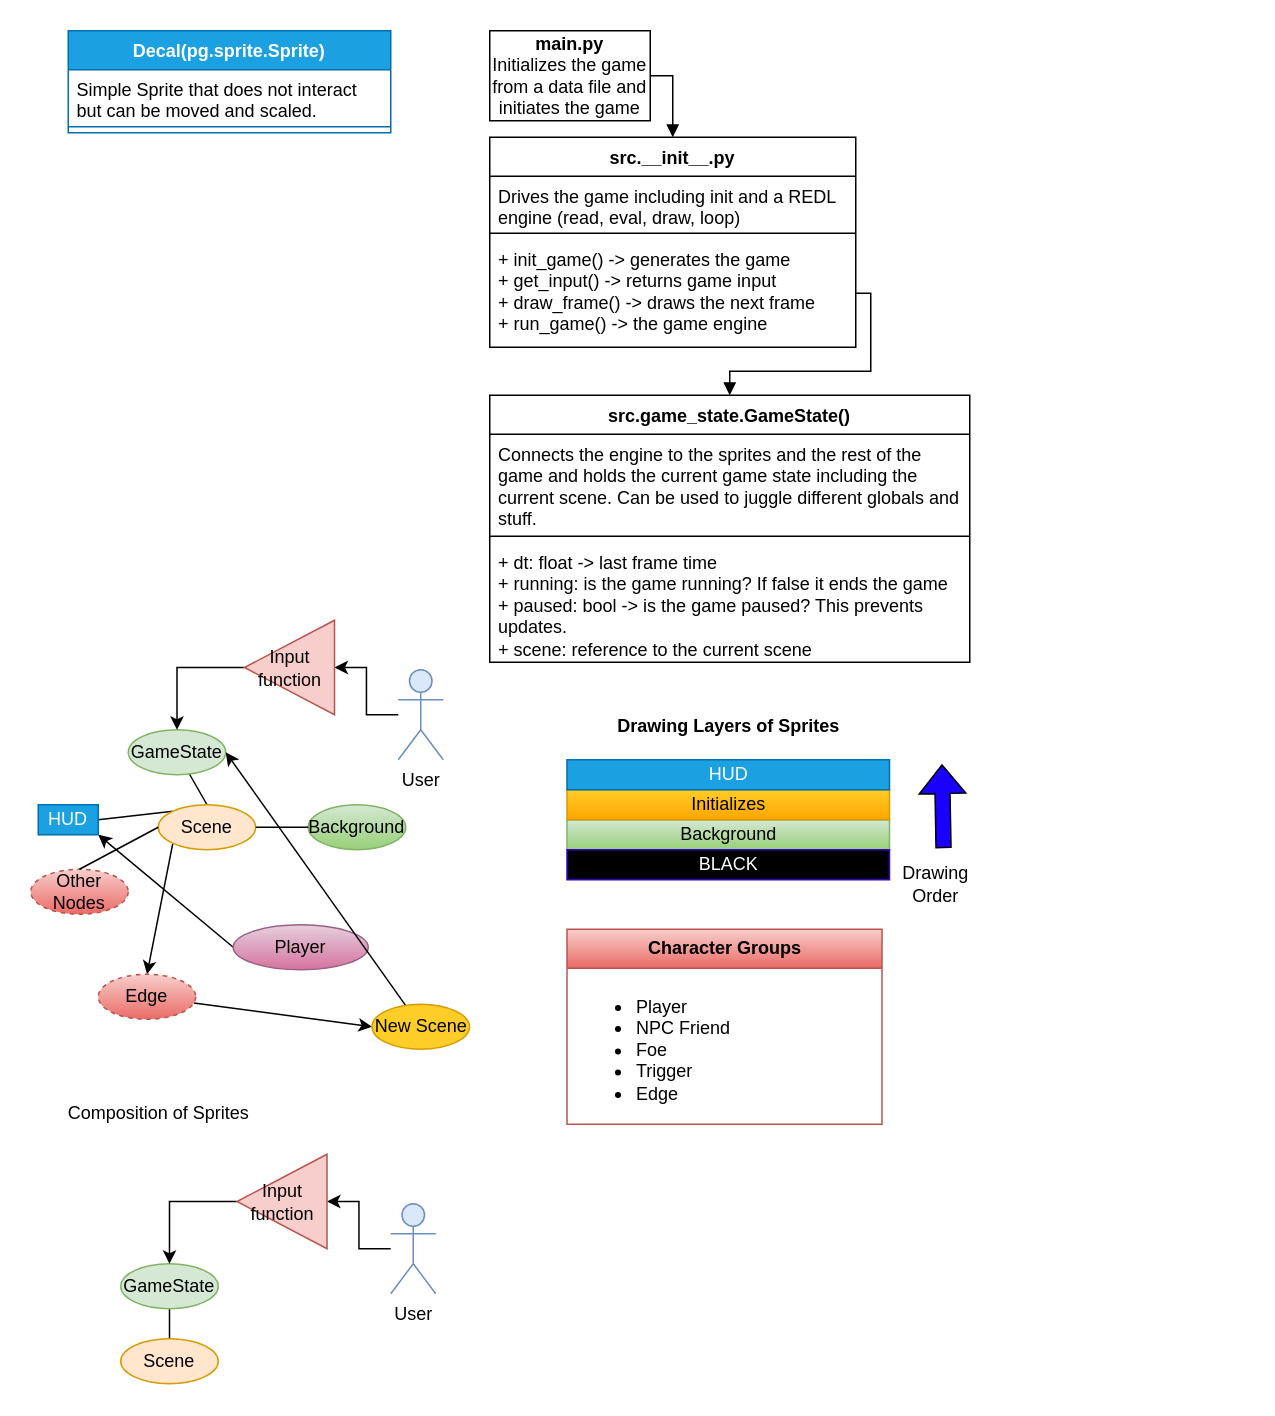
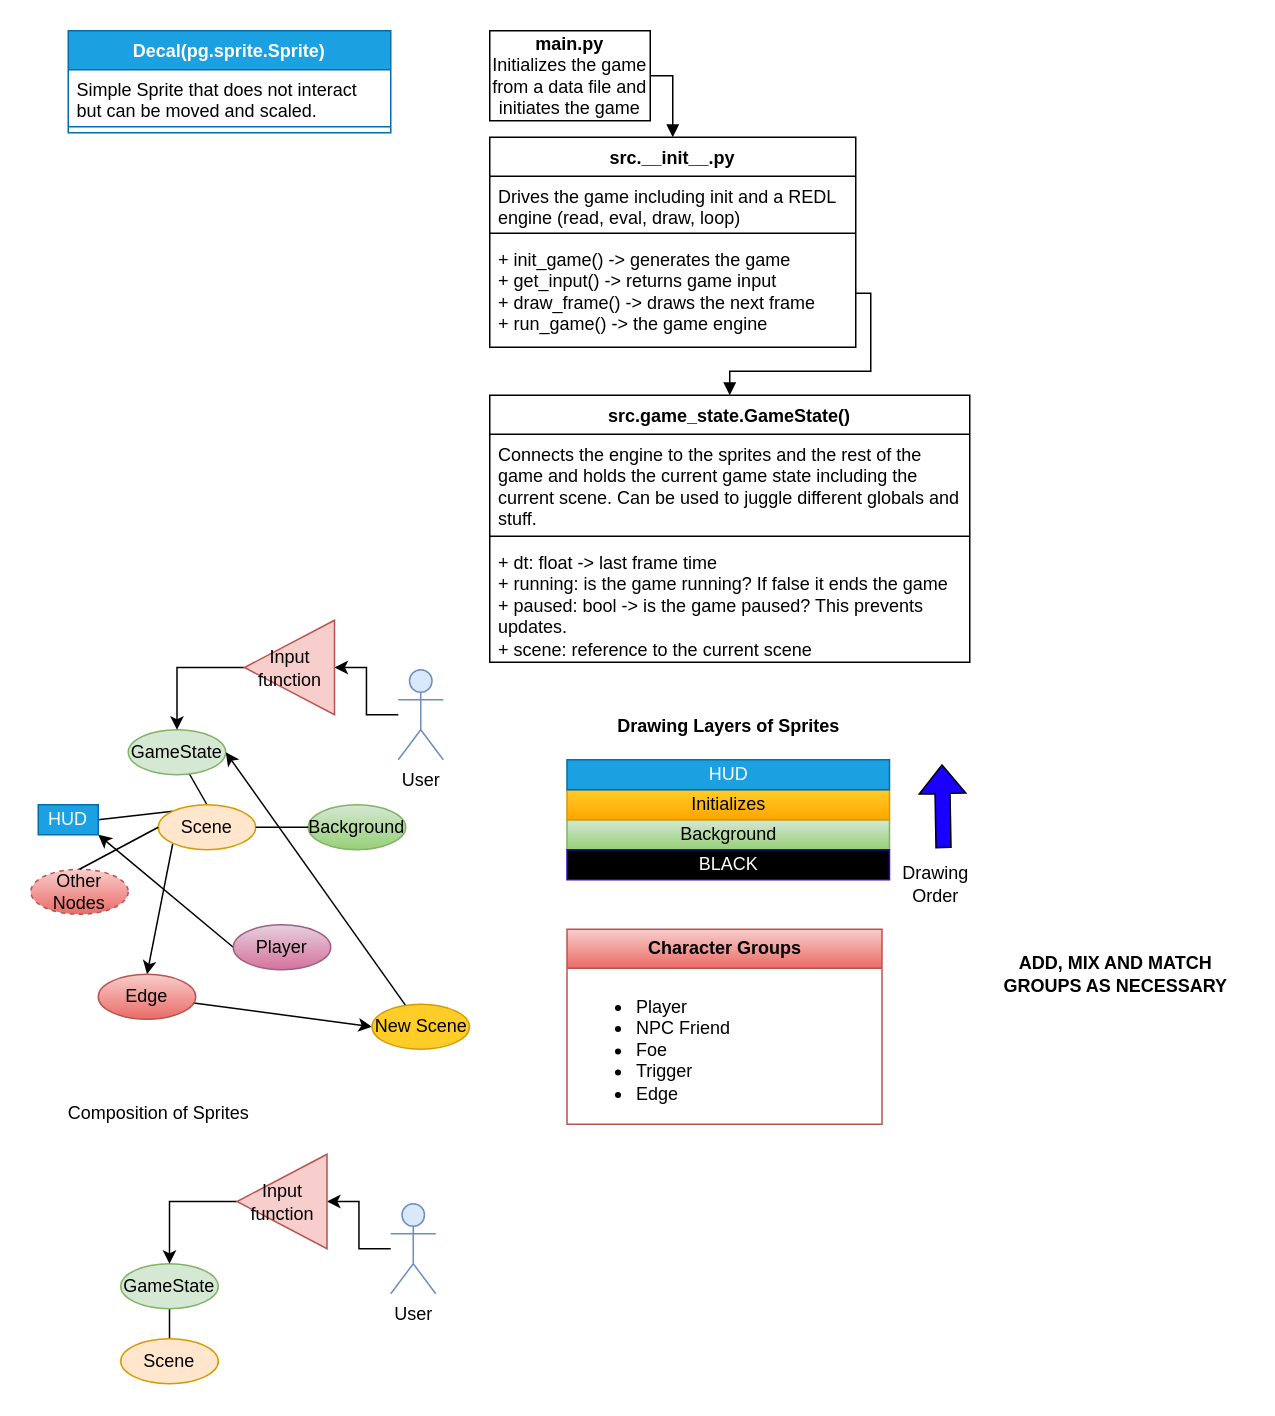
- <mxCell id="19" value="Player" style="ellipse;whiteSpace=wrap;html=1;fillColor=#e6d0de;gradientColor=#d5739d;strokeColor=#996185;" parent="1" vertex="1"><mxGeometry x="155" y="616" width="90" height="30" as="geometry" /></mxCell>
+ <mxCell id="19" value="Player" style="ellipse;whiteSpace=wrap;html=1;fillColor=#e6d0de;gradientColor=#d5739d;strokeColor=#996185;" parent="1" vertex="1"><mxGeometry x="155" y="616" width="65" height="30" as="geometry" /></mxCell>
+ <mxCell id="45" value="&lt;b&gt;ADD, MIX AND MATCH &lt;br&gt;GROUPS AS NECESSARY&lt;/b&gt;" style="text;html=1;align=center;verticalAlign=middle;resizable=0;points=[];autosize=1;strokeColor=none;fillColor=none;" parent="1" vertex="1"><mxGeometry x="657.5" y="629" width="170" height="40" as="geometry" /></mxCell>
- <mxCell id="40" value="Edge" style="ellipse;whiteSpace=wrap;html=1;fillColor=#f8cecc;gradientColor=#ea6b66;strokeColor=#b85450;dashed=1;" parent="1" vertex="1"><mxGeometry x="65" y="649" width="65" height="30" as="geometry" /></mxCell>
+ <mxCell id="40" value="Edge" style="ellipse;whiteSpace=wrap;html=1;fillColor=#f8cecc;gradientColor=#ea6b66;strokeColor=#b85450;" parent="1" vertex="1"><mxGeometry x="65" y="649" width="65" height="30" as="geometry" /></mxCell>
